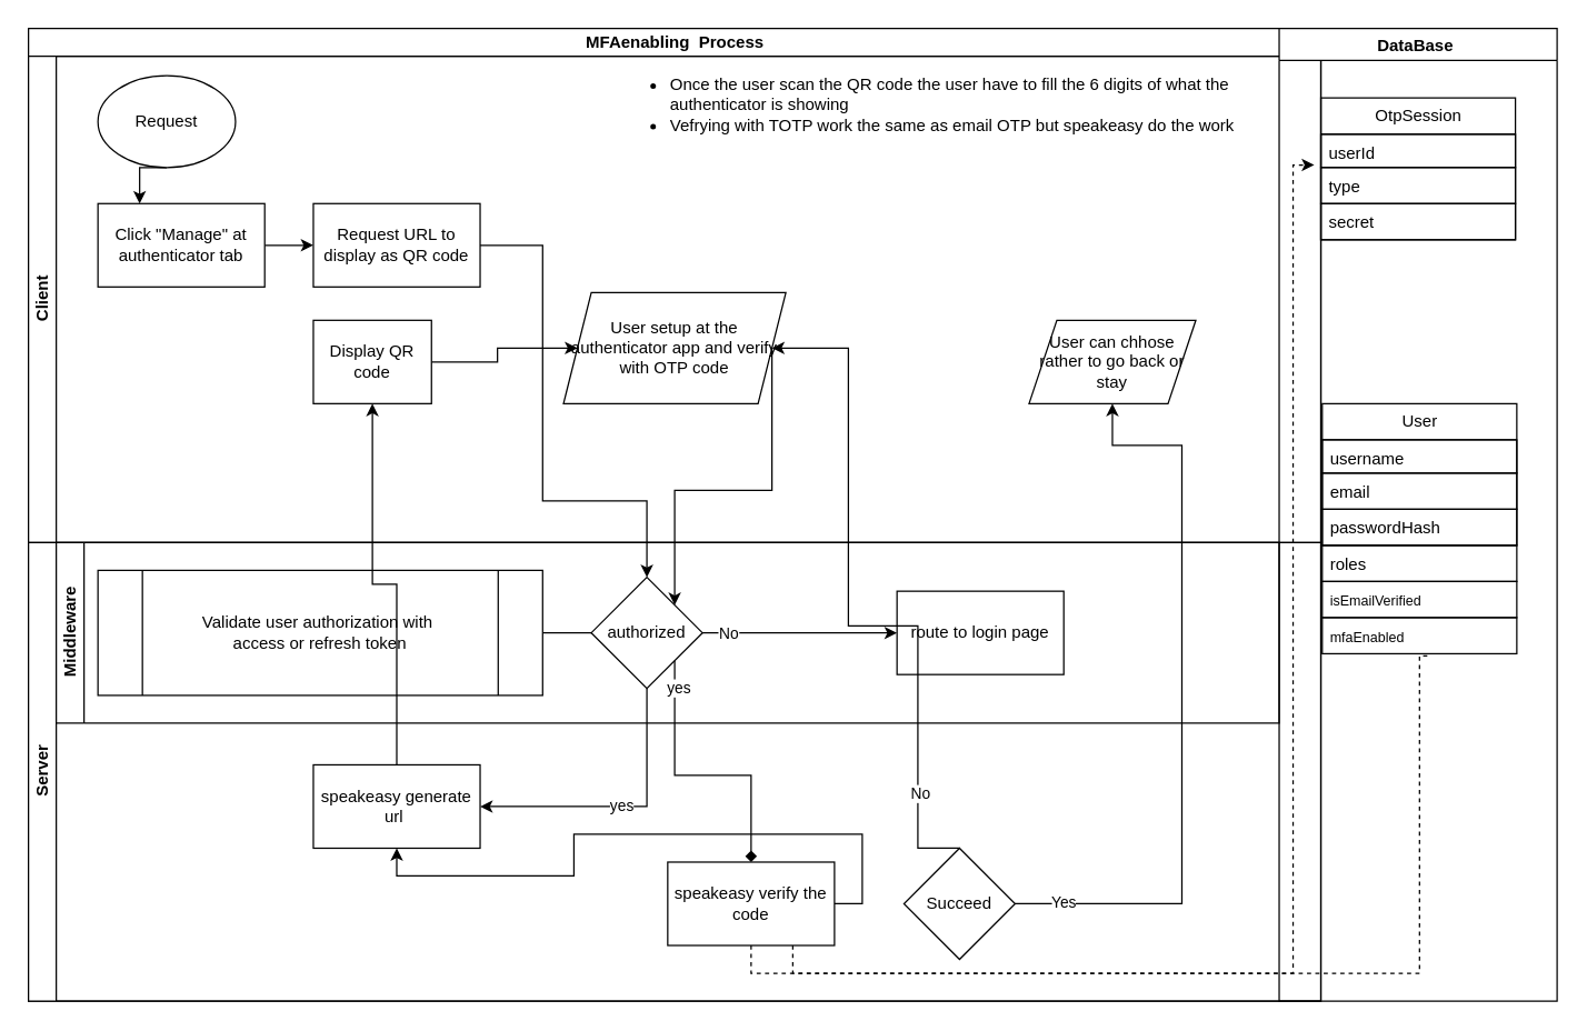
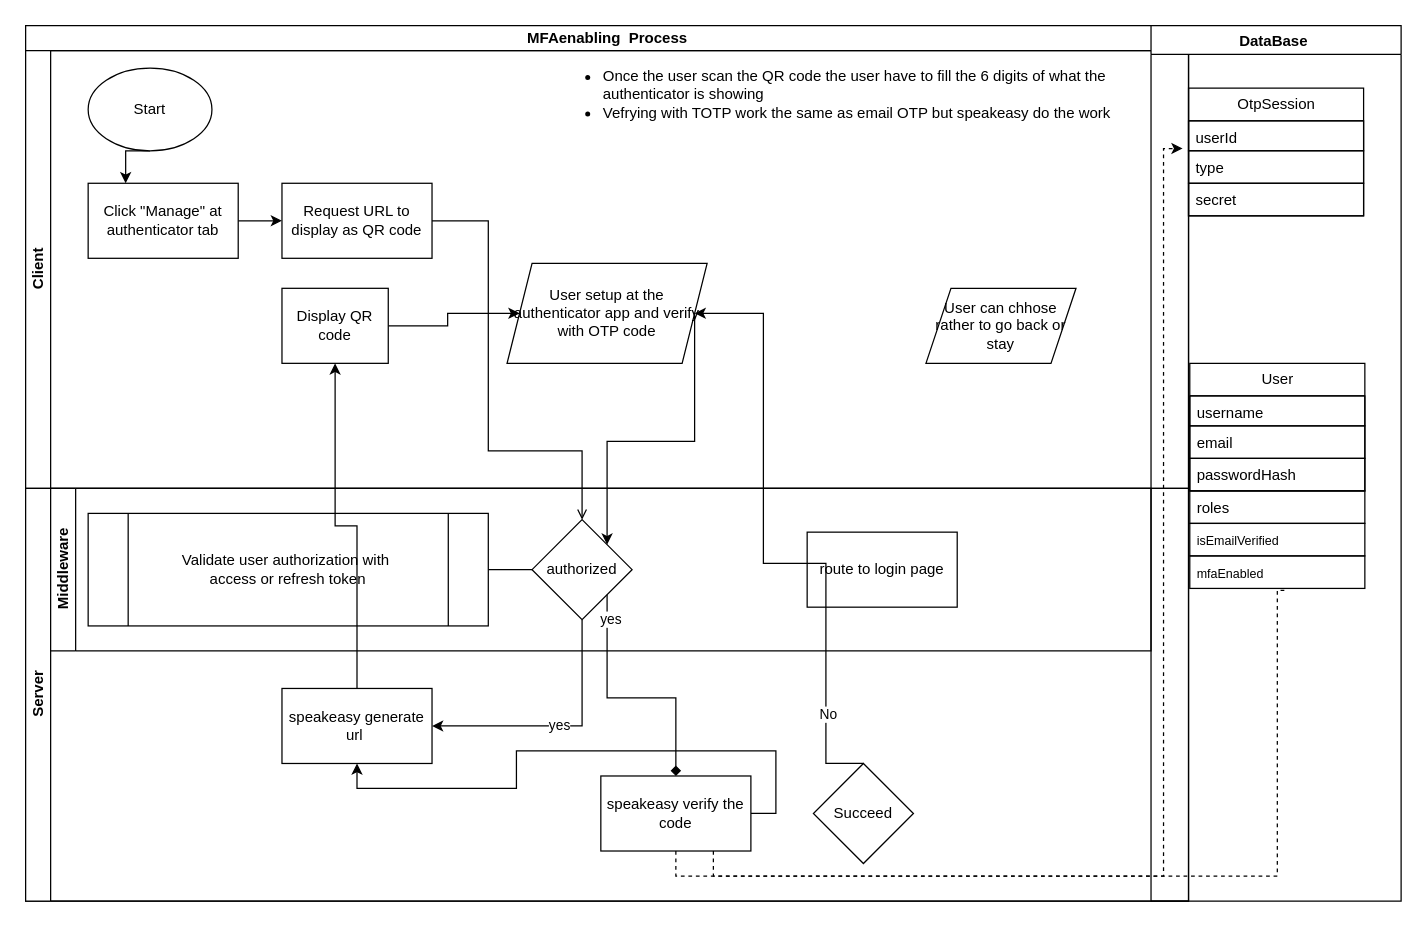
- <mxCell id="5" value="&lt;font&gt;Request&lt;/font&gt;" style="ellipse;whiteSpace=wrap;html=1;" vertex="1" parent="3"><mxGeometry x="50" y="14" width="99" height="66" as="geometry" /></mxCell>
+ <mxCell id="5" value="&lt;font&gt;Start&lt;/font&gt;" style="ellipse;whiteSpace=wrap;html=1;" vertex="1" parent="3"><mxGeometry x="50" y="14" width="99" height="66" as="geometry" /></mxCell>
- <mxCell id="29" style="edgeStyle=orthogonalEdgeStyle;rounded=0;orthogonalLoop=1;jettySize=auto;html=1;exitX=1;exitY=0.5;exitDx=0;exitDy=0;entryX=0.5;entryY=0;entryDx=0;entryDy=0;" edge="1" parent="2" source="8" target="20"><mxGeometry relative="1" as="geometry"><Array as="points"><mxPoint x="370" y="156" /><mxPoint x="370" y="340" /><mxPoint x="445" y="340" /></Array></mxGeometry></mxCell>
+ <mxCell id="29" style="edgeStyle=orthogonalEdgeStyle;rounded=0;orthogonalLoop=1;jettySize=auto;html=1;exitX=1;exitY=0.5;exitDx=0;exitDy=0;entryX=0.5;entryY=0;entryDx=0;entryDy=0;endArrow=open;" edge="1" parent="2" source="8" target="20"><mxGeometry relative="1" as="geometry"><Array as="points"><mxPoint x="370" y="156" /><mxPoint x="370" y="340" /><mxPoint x="445" y="340" /></Array></mxGeometry></mxCell>
- <mxCell id="18" style="edgeStyle=orthogonalEdgeStyle;rounded=0;orthogonalLoop=1;jettySize=auto;html=1;exitX=1;exitY=0.5;exitDx=0;exitDy=0;entryX=0;entryY=0.5;entryDx=0;entryDy=0;" edge="1" parent="15" source="20" target="21"><mxGeometry relative="1" as="geometry"><mxPoint x="660" y="65" as="targetPoint" /></mxGeometry></mxCell>
- <mxCell id="19" value="No" style="edgeLabel;html=1;align=center;verticalAlign=middle;resizable=0;points=[];" vertex="1" connectable="0" parent="18"><mxGeometry x="-0.744" relative="1" as="geometry"><mxPoint as="offset" /></mxGeometry></mxCell>
- <mxCell id="32" style="edgeStyle=orthogonalEdgeStyle;rounded=0;orthogonalLoop=1;jettySize=auto;html=1;exitX=1;exitY=0.5;exitDx=0;exitDy=0;entryX=0.5;entryY=1;entryDx=0;entryDy=0;" edge="1" parent="2" source="28" target="12"><mxGeometry relative="1" as="geometry"><Array as="points"><mxPoint x="830" y="630" /><mxPoint x="830" y="300" /><mxPoint x="780" y="300" /></Array></mxGeometry></mxCell>
- <mxCell id="33" value="Yes" style="edgeLabel;html=1;align=center;verticalAlign=middle;resizable=0;points=[];" vertex="1" connectable="0" parent="32"><mxGeometry x="-0.871" y="2" relative="1" as="geometry"><mxPoint as="offset" /></mxGeometry></mxCell>
